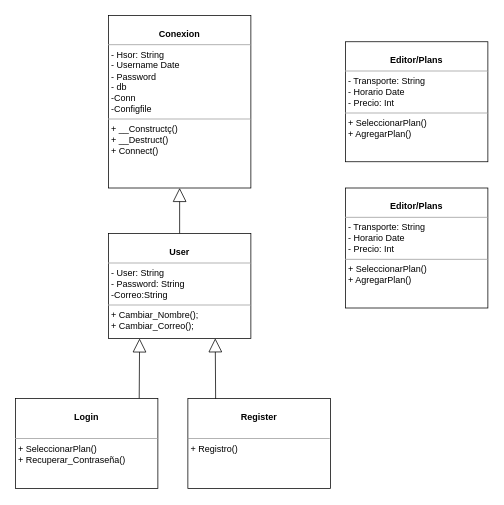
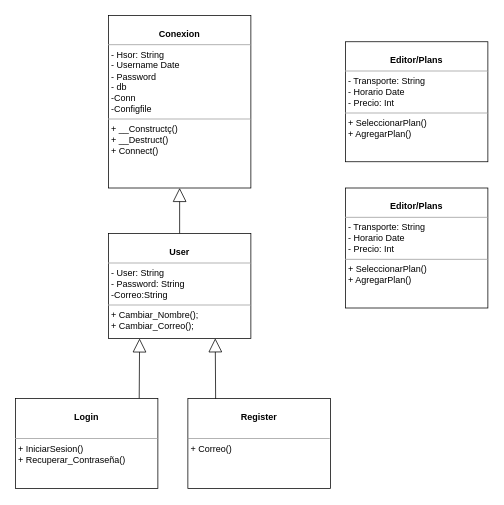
- <mxCell id="3" value="&lt;p style=&quot;margin: 0px ; margin-top: 4px ; text-align: center&quot;&gt;&lt;br&gt;&lt;b&gt;Register&lt;/b&gt;&lt;/p&gt;&lt;p style=&quot;margin: 0px ; margin-left: 4px&quot;&gt;&lt;br&gt;&lt;/p&gt;&lt;hr size=&quot;1&quot;&gt;&lt;p style=&quot;margin: 0px ; margin-left: 4px&quot;&gt;+ Registro()&lt;br&gt;&lt;/p&gt;" style="verticalAlign=top;align=left;overflow=fill;fontSize=12;fontFamily=Helvetica;html=1;" parent="1" vertex="1"><mxGeometry x="250" y="530.5" width="190" height="120" as="geometry" /></mxCell>
+ <mxCell id="3" value="&lt;p style=&quot;margin: 0px ; margin-top: 4px ; text-align: center&quot;&gt;&lt;br&gt;&lt;b&gt;Register&lt;/b&gt;&lt;/p&gt;&lt;p style=&quot;margin: 0px ; margin-left: 4px&quot;&gt;&lt;br&gt;&lt;/p&gt;&lt;hr size=&quot;1&quot;&gt;&lt;p style=&quot;margin: 0px ; margin-left: 4px&quot;&gt;+ Correo()&lt;br&gt;&lt;/p&gt;" style="verticalAlign=top;align=left;overflow=fill;fontSize=12;fontFamily=Helvetica;html=1;" parent="1" vertex="1"><mxGeometry x="250" y="530.5" width="190" height="120" as="geometry" /></mxCell>
- <mxCell id="2" value="&lt;p style=&quot;margin: 0px ; margin-top: 4px ; text-align: center&quot;&gt;&lt;br&gt;&lt;b&gt;Login&lt;/b&gt;&lt;/p&gt;&lt;p style=&quot;margin: 0px ; margin-left: 4px&quot;&gt;&lt;br&gt;&lt;/p&gt;&lt;hr size=&quot;1&quot;&gt;&lt;p style=&quot;margin: 0px ; margin-left: 4px&quot;&gt;+ SeleccionarPlan()&lt;br&gt;+ Recuperar_Contraseña()&lt;/p&gt;" style="verticalAlign=top;align=left;overflow=fill;fontSize=12;fontFamily=Helvetica;html=1;" parent="1" vertex="1"><mxGeometry x="20" y="530.5" width="190" height="120" as="geometry" /></mxCell>
+ <mxCell id="2" value="&lt;p style=&quot;margin: 0px ; margin-top: 4px ; text-align: center&quot;&gt;&lt;br&gt;&lt;b&gt;Login&lt;/b&gt;&lt;/p&gt;&lt;p style=&quot;margin: 0px ; margin-left: 4px&quot;&gt;&lt;br&gt;&lt;/p&gt;&lt;hr size=&quot;1&quot;&gt;&lt;p style=&quot;margin: 0px ; margin-left: 4px&quot;&gt;+ IniciarSesion()&lt;br&gt;+ Recuperar_Contraseña()&lt;/p&gt;" style="verticalAlign=top;align=left;overflow=fill;fontSize=12;fontFamily=Helvetica;html=1;" parent="1" vertex="1"><mxGeometry x="20" y="530.5" width="190" height="120" as="geometry" /></mxCell>
